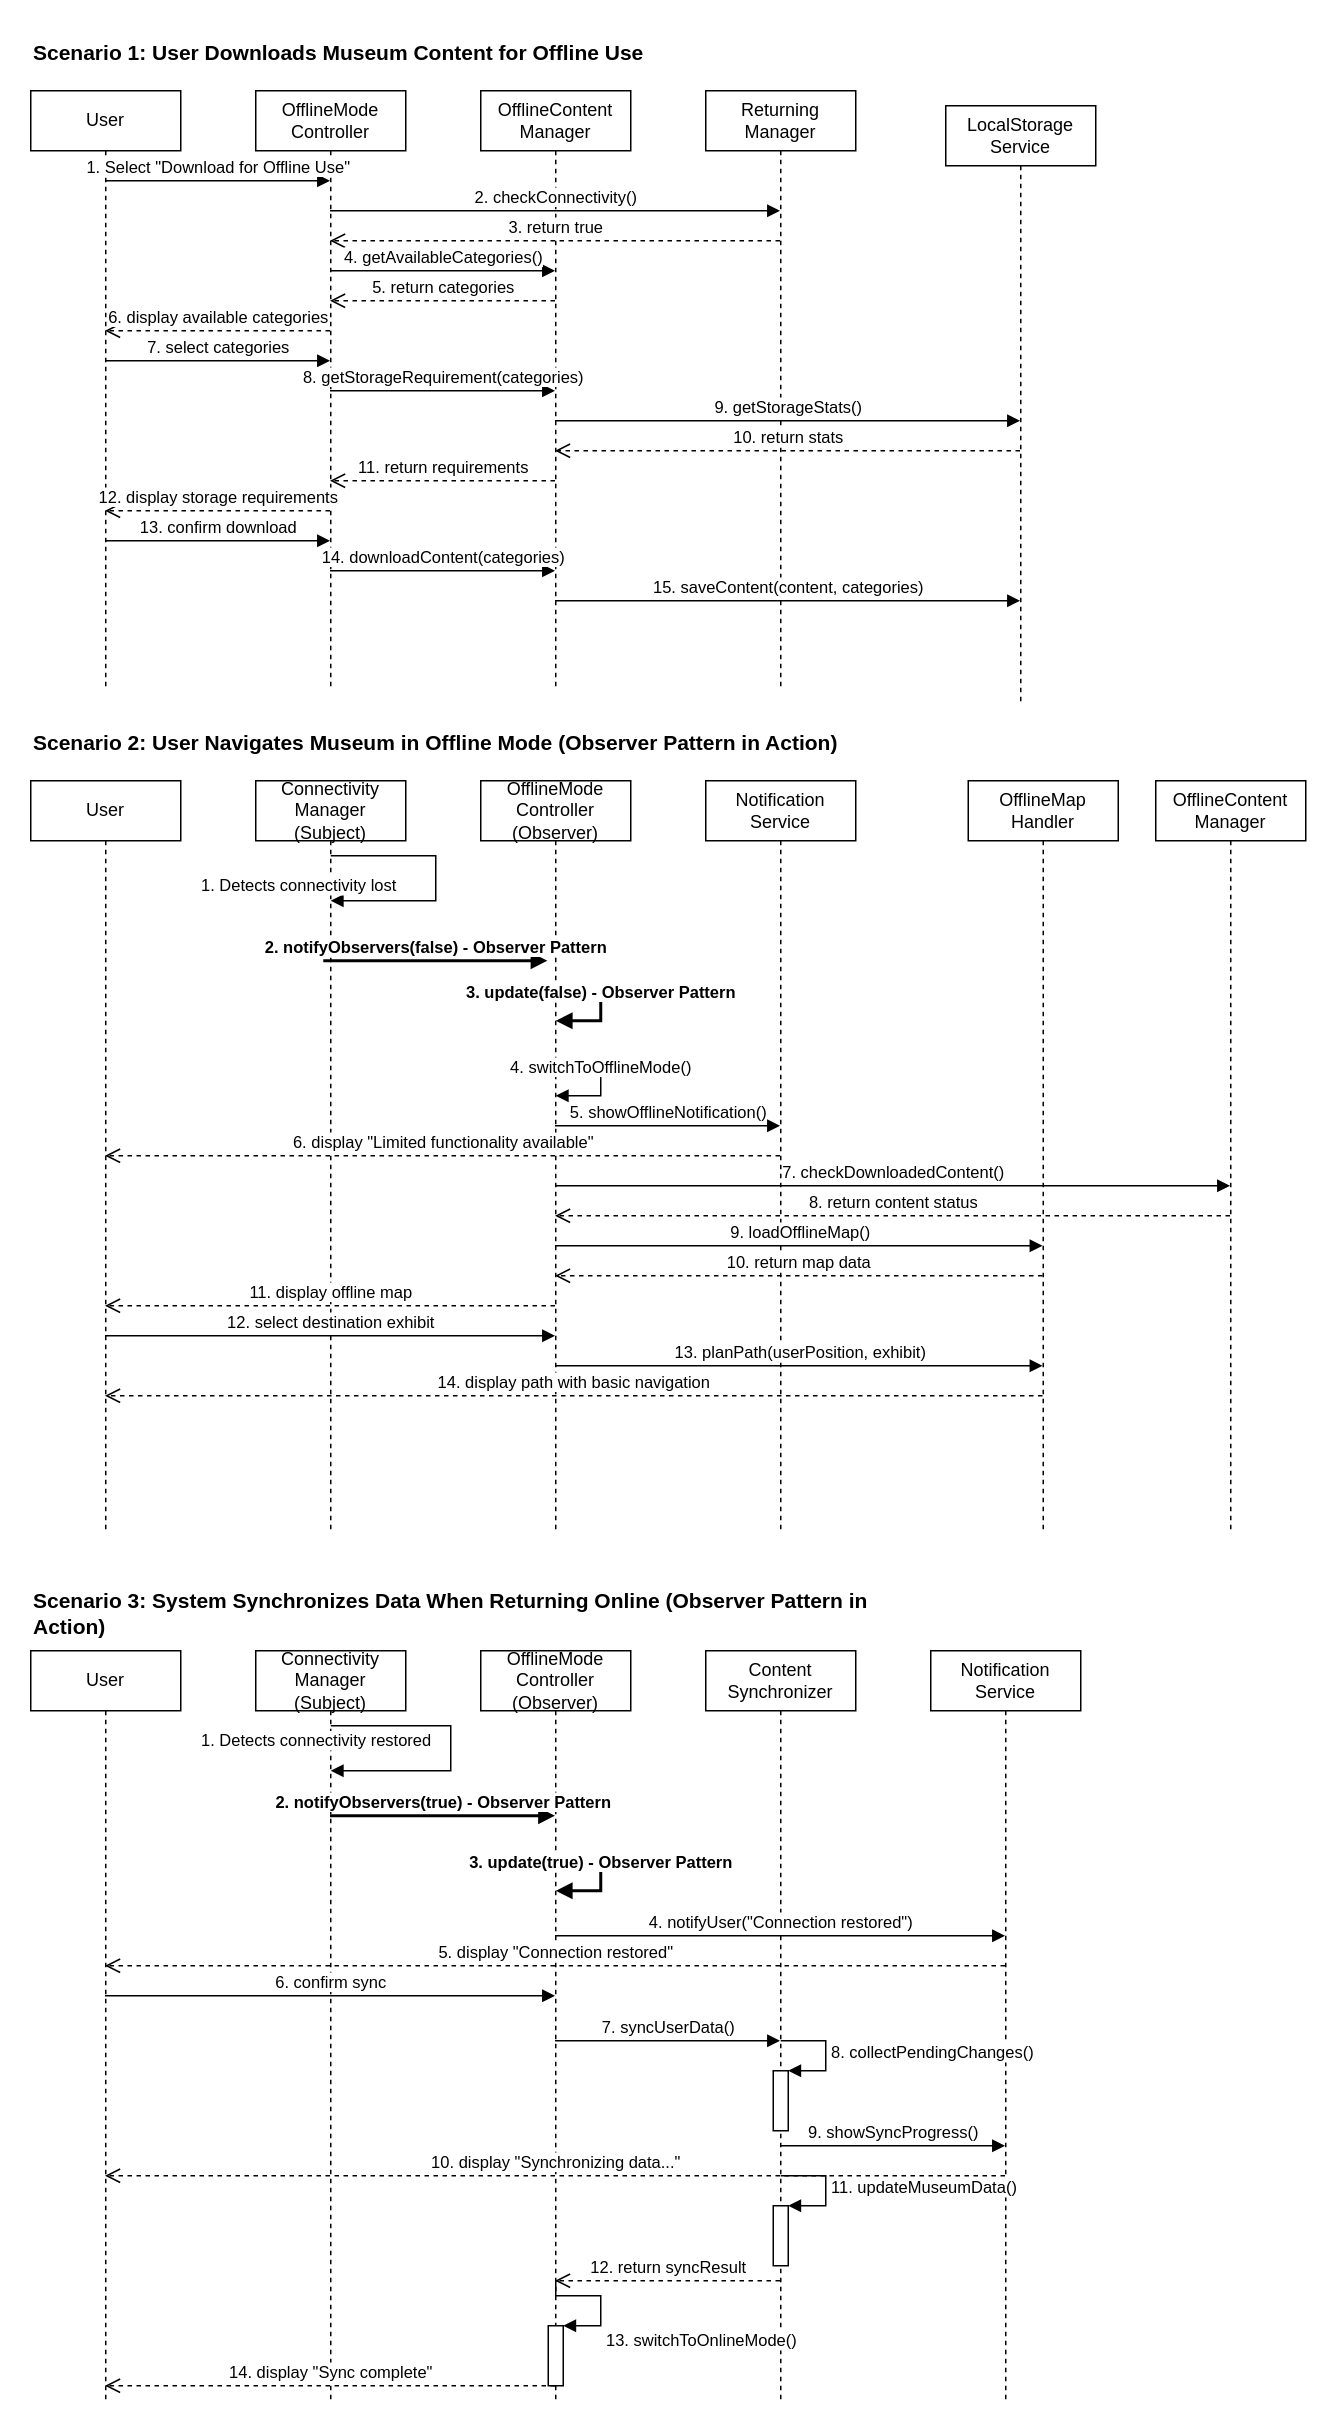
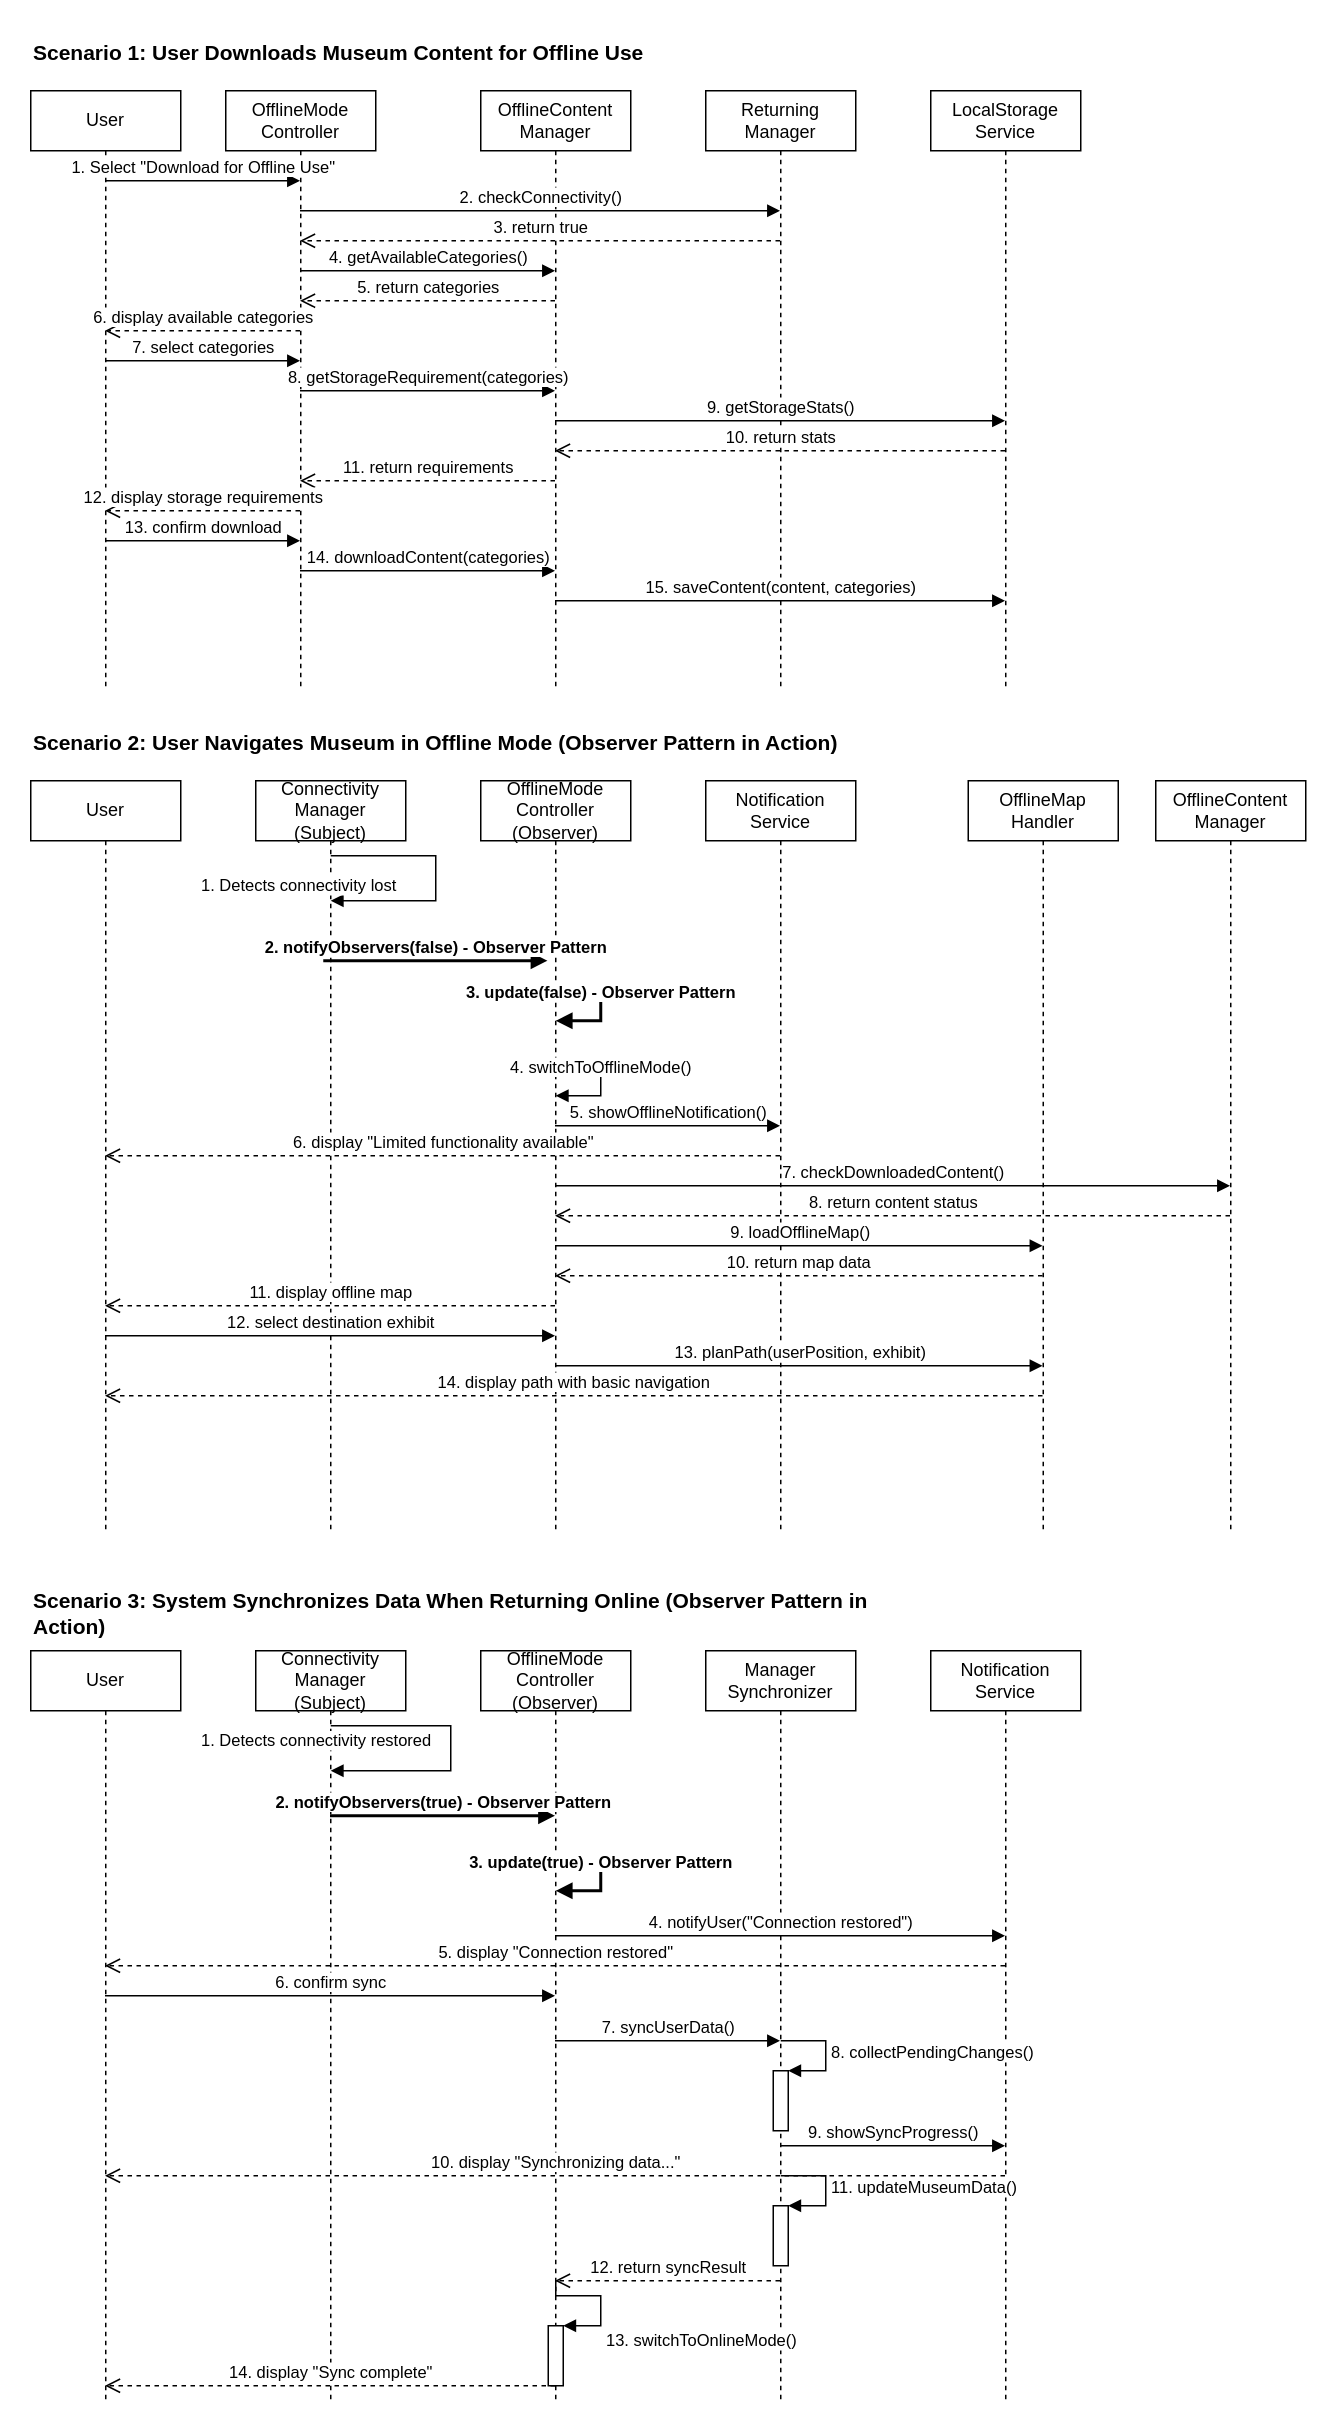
- <mxCell id="4" value="OfflineMode&#10;Controller" style="shape=umlLifeline;perimeter=lifelinePerimeter;whiteSpace=wrap;html=1;container=1;collapsible=0;recursiveResize=0;outlineConnect=0;" vertex="1" parent="1"><mxGeometry x="170" y="60" width="100" height="400" as="geometry" /></mxCell>
+ <mxCell id="4" value="OfflineMode&#10;Controller" style="shape=umlLifeline;perimeter=lifelinePerimeter;whiteSpace=wrap;html=1;container=1;collapsible=0;recursiveResize=0;outlineConnect=0;" vertex="1" parent="1"><mxGeometry x="150" y="60" width="100" height="400" as="geometry" /></mxCell>
- <mxCell id="7" value="LocalStorage&#10;Service" style="shape=umlLifeline;perimeter=lifelinePerimeter;whiteSpace=wrap;html=1;container=1;collapsible=0;recursiveResize=0;outlineConnect=0;" vertex="1" parent="1"><mxGeometry x="630" y="70" width="100" height="400" as="geometry" /></mxCell>
+ <mxCell id="7" value="LocalStorage&#10;Service" style="shape=umlLifeline;perimeter=lifelinePerimeter;whiteSpace=wrap;html=1;container=1;collapsible=0;recursiveResize=0;outlineConnect=0;" vertex="1" parent="1"><mxGeometry x="620" y="60" width="100" height="400" as="geometry" /></mxCell>
- <mxCell id="49" value="Content&#10;Synchronizer" style="shape=umlLifeline;perimeter=lifelinePerimeter;whiteSpace=wrap;html=1;container=1;collapsible=0;recursiveResize=0;outlineConnect=0;" vertex="1" parent="1"><mxGeometry x="470" y="1100" width="100" height="500" as="geometry" /></mxCell>
+ <mxCell id="49" value="Manager&#10;Synchronizer" style="shape=umlLifeline;perimeter=lifelinePerimeter;whiteSpace=wrap;html=1;container=1;collapsible=0;recursiveResize=0;outlineConnect=0;" vertex="1" parent="1"><mxGeometry x="470" y="1100" width="100" height="500" as="geometry" /></mxCell>
